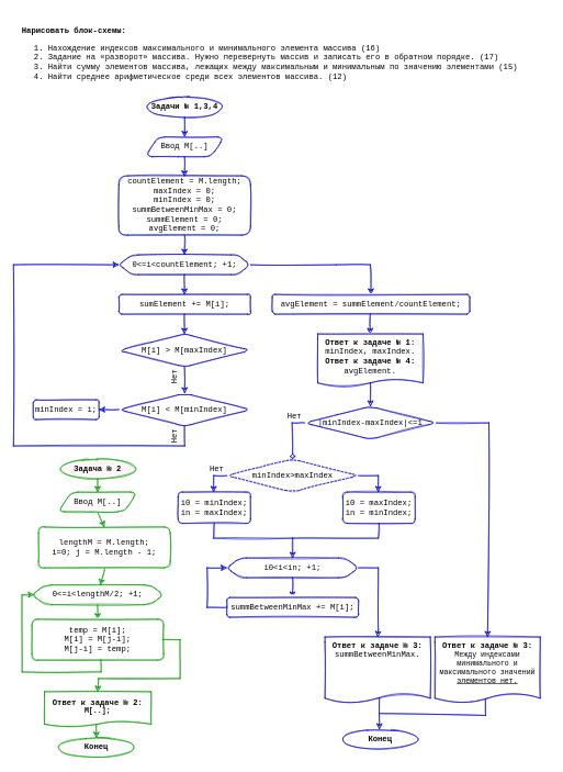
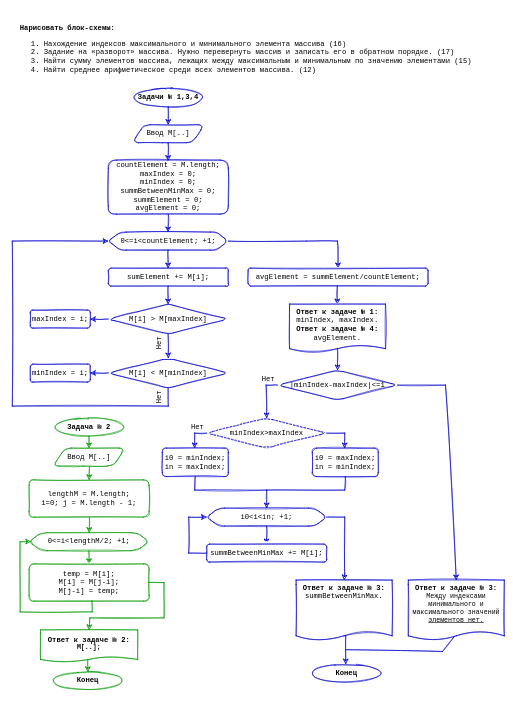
+ <mxCell id="15" value="&lt;div&gt;maxIndex = i;&lt;/div&gt;" style="rounded=1;whiteSpace=wrap;html=1;fontFamily=Courier New;shadow=0;sketch=1;backgroundOutline=0;metaEdit=0;strokeColor=#0000CC;" parent="1" vertex="1"><mxGeometry x="50" y="513" width="100" height="30" as="geometry" /></mxCell>
+ <mxCell id="48" value="" style="endArrow=classic;html=1;rounded=0;fontFamily=Courier New;exitX=0;exitY=0.5;exitDx=0;exitDy=0;entryX=1;entryY=0.5;entryDx=0;entryDy=0;shadow=0;sketch=1;backgroundOutline=0;metaEdit=0;strokeColor=#0000CC;" parent="1" source="13" target="15" edge="1"><mxGeometry width="50" height="50" relative="1" as="geometry"><mxPoint x="630" y="583" as="sourcePoint" /><mxPoint x="680" y="533" as="targetPoint" /></mxGeometry></mxCell>
- <mxCell id="28" value="" style="endArrow=diamond;html=1;rounded=0;fontFamily=Courier New;exitX=0;exitY=0.5;exitDx=0;exitDy=0;entryX=0.5;entryY=0;entryDx=0;entryDy=0;shadow=0;sketch=1;backgroundOutline=0;metaEdit=0;strokeColor=#0000CC;" parent="1" source="27" target="30" edge="1"><mxGeometry width="50" height="50" relative="1" as="geometry"><mxPoint x="742" y="653" as="sourcePoint" /><mxPoint x="562" y="693" as="targetPoint" /><Array as="points"><mxPoint x="443" y="638" /></Array></mxGeometry></mxCell>
+ <mxCell id="28" value="" style="endArrow=classic;html=1;rounded=0;fontFamily=Courier New;exitX=0;exitY=0.5;exitDx=0;exitDy=0;entryX=0.5;entryY=0;entryDx=0;entryDy=0;shadow=0;sketch=1;backgroundOutline=0;metaEdit=0;strokeColor=#0000CC;" parent="1" source="27" target="30" edge="1"><mxGeometry width="50" height="50" relative="1" as="geometry"><mxPoint x="742" y="653" as="sourcePoint" /><mxPoint x="562" y="693" as="targetPoint" /><Array as="points"><mxPoint x="443" y="638" /></Array></mxGeometry></mxCell>
- <mxCell id="50" value="&lt;div&gt;Задача № 2&lt;br&gt;&lt;/div&gt;" style="ellipse;whiteSpace=wrap;html=1;fontFamily=Courier New;fontStyle=1;shadow=0;sketch=1;backgroundOutline=0;metaEdit=0;strokeColor=#009900;fillColor=#f8cecc;" vertex="1" parent="1"><mxGeometry x="88" y="693" width="120" height="30" as="geometry" /></mxCell>
+ <mxCell id="50" value="&lt;div&gt;Задача № 2&lt;br&gt;&lt;/div&gt;" style="ellipse;whiteSpace=wrap;html=1;fontFamily=Courier New;fontStyle=1;shadow=0;sketch=1;backgroundOutline=0;metaEdit=0;strokeColor=#009900;" vertex="1" parent="1"><mxGeometry x="88" y="693" width="120" height="30" as="geometry" /></mxCell>
- <mxCell id="58" value="&lt;div&gt;lengthM = M.length;&lt;/div&gt;&lt;div&gt;i=0; j = M.length - 1;&lt;br&gt;&lt;/div&gt;" style="rounded=1;whiteSpace=wrap;html=1;fontFamily=Courier New;shadow=0;sketch=1;backgroundOutline=0;metaEdit=0;strokeColor=#009900;" vertex="1" parent="1"><mxGeometry x="58" y="796" width="200" height="62" as="geometry" /></mxCell>
+ <mxCell id="58" value="&lt;div&gt;lengthM = M.length;&lt;/div&gt;&lt;div&gt;i=0; j = M.length - 1;&lt;br&gt;&lt;/div&gt;" style="rounded=1;whiteSpace=wrap;html=1;fontFamily=Courier New;shadow=0;sketch=1;backgroundOutline=0;metaEdit=0;strokeColor=#009900;" vertex="1" parent="1"><mxGeometry x="48" y="796" width="200" height="62" as="geometry" /></mxCell>
- <mxCell id="43" value="&lt;div style=&quot;font-size: 11px;&quot;&gt;&lt;font size=&quot;1&quot;&gt;&lt;b style=&quot;font-size: 12px;&quot;&gt;Ответ к задаче № 3:&lt;/b&gt;&lt;/font&gt;&lt;/div&gt;&lt;div style=&quot;font-size: 11px;&quot;&gt;Между индексами&lt;b style=&quot;font-size: 11px;&quot;&gt; &lt;/b&gt;минимального и максимального значений &lt;u style=&quot;font-size: 11px;&quot;&gt;элементов нет.&lt;/u&gt;&lt;b style=&quot;font-size: 11px;&quot;&gt;&lt;br style=&quot;font-size: 11px;&quot;&gt;&lt;/b&gt;&lt;/div&gt;" style="shape=document;whiteSpace=wrap;html=1;boundedLbl=1;fontFamily=Courier New;size=0.143;verticalAlign=top;shadow=0;sketch=1;backgroundOutline=0;metaEdit=0;fontSize=11;strokeColor=#0000CC;" parent="1" vertex="1"><mxGeometry x="660" y="963" width="160" height="100" as="geometry" /></mxCell>
+ <mxCell id="43" value="&lt;div style=&quot;font-size: 11px;&quot;&gt;&lt;font size=&quot;1&quot;&gt;&lt;b style=&quot;font-size: 12px;&quot;&gt;Ответ к задаче № 3:&lt;/b&gt;&lt;/font&gt;&lt;/div&gt;&lt;div style=&quot;font-size: 11px;&quot;&gt;Между индексами&lt;b style=&quot;font-size: 11px;&quot;&gt; &lt;/b&gt;минимального и максимального значений &lt;u style=&quot;font-size: 11px;&quot;&gt;элементов нет.&lt;/u&gt;&lt;b style=&quot;font-size: 11px;&quot;&gt;&lt;br style=&quot;font-size: 11px;&quot;&gt;&lt;/b&gt;&lt;/div&gt;" style="shape=document;whiteSpace=wrap;html=1;boundedLbl=1;fontFamily=Courier New;size=0.143;verticalAlign=top;shadow=0;sketch=1;backgroundOutline=0;metaEdit=0;fontSize=11;strokeColor=#0000CC;" parent="1" vertex="1"><mxGeometry x="680" y="963" width="160" height="100" as="geometry" /></mxCell>
